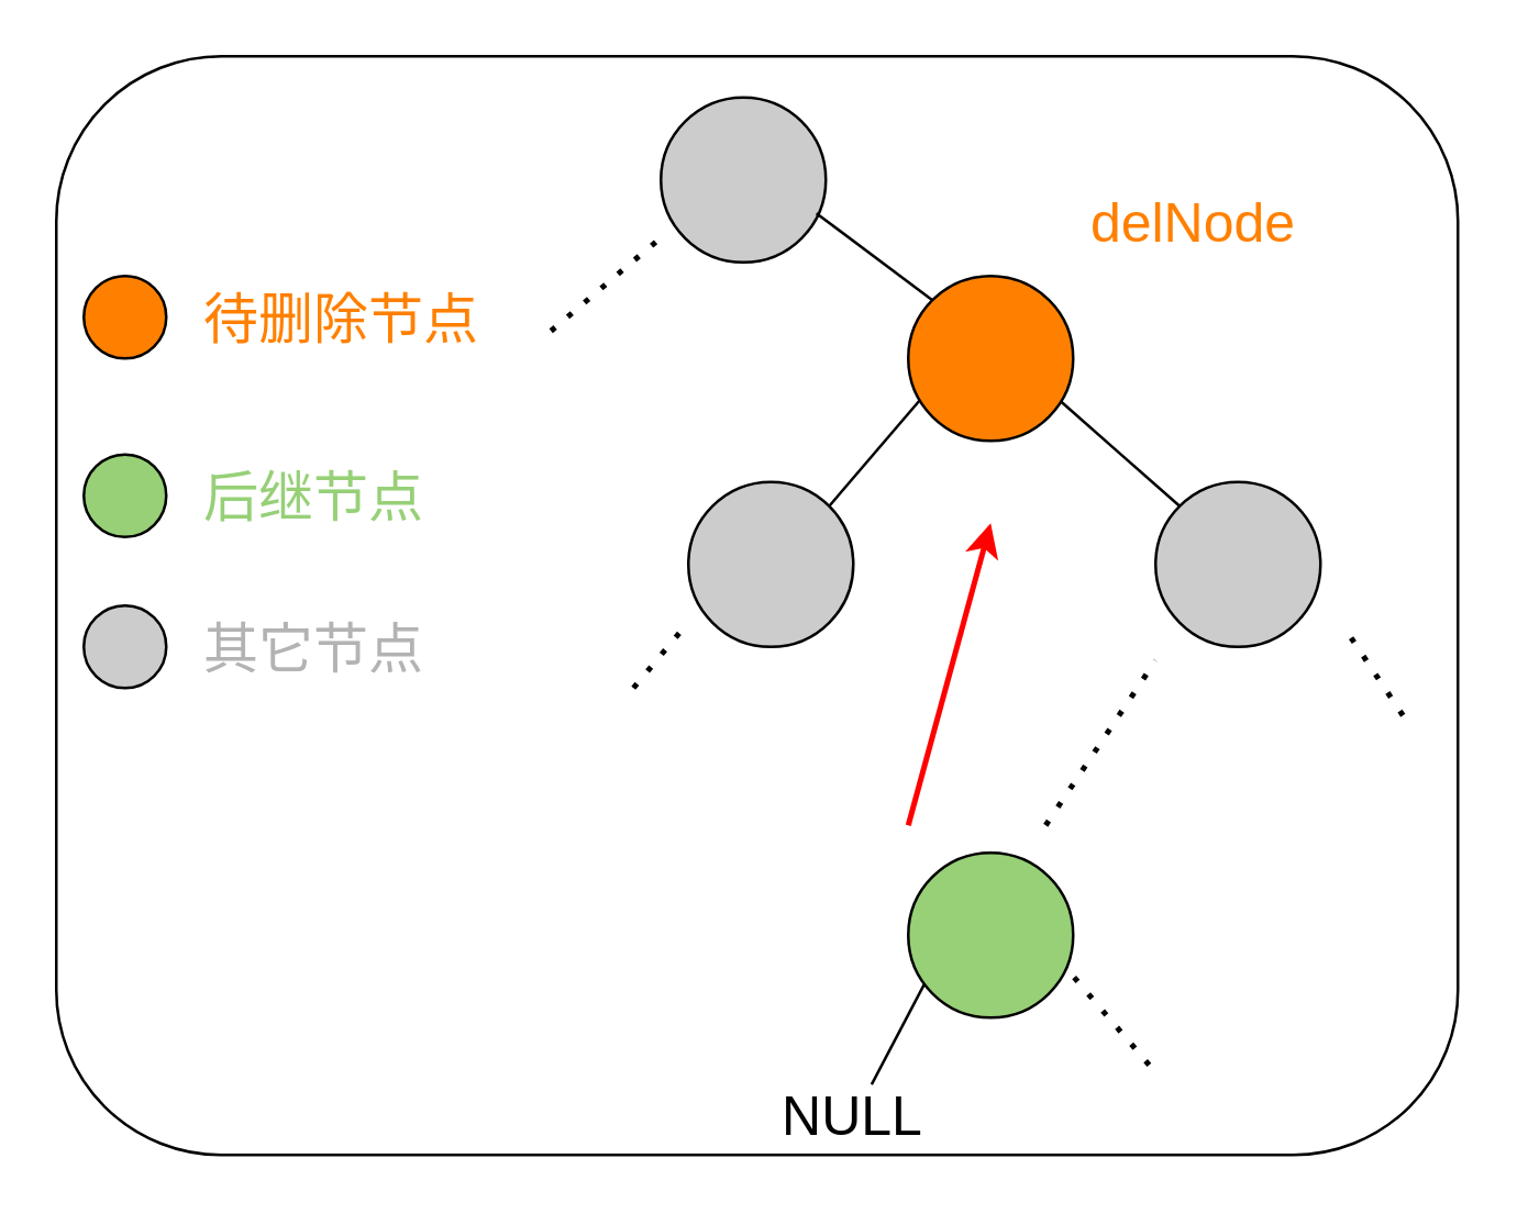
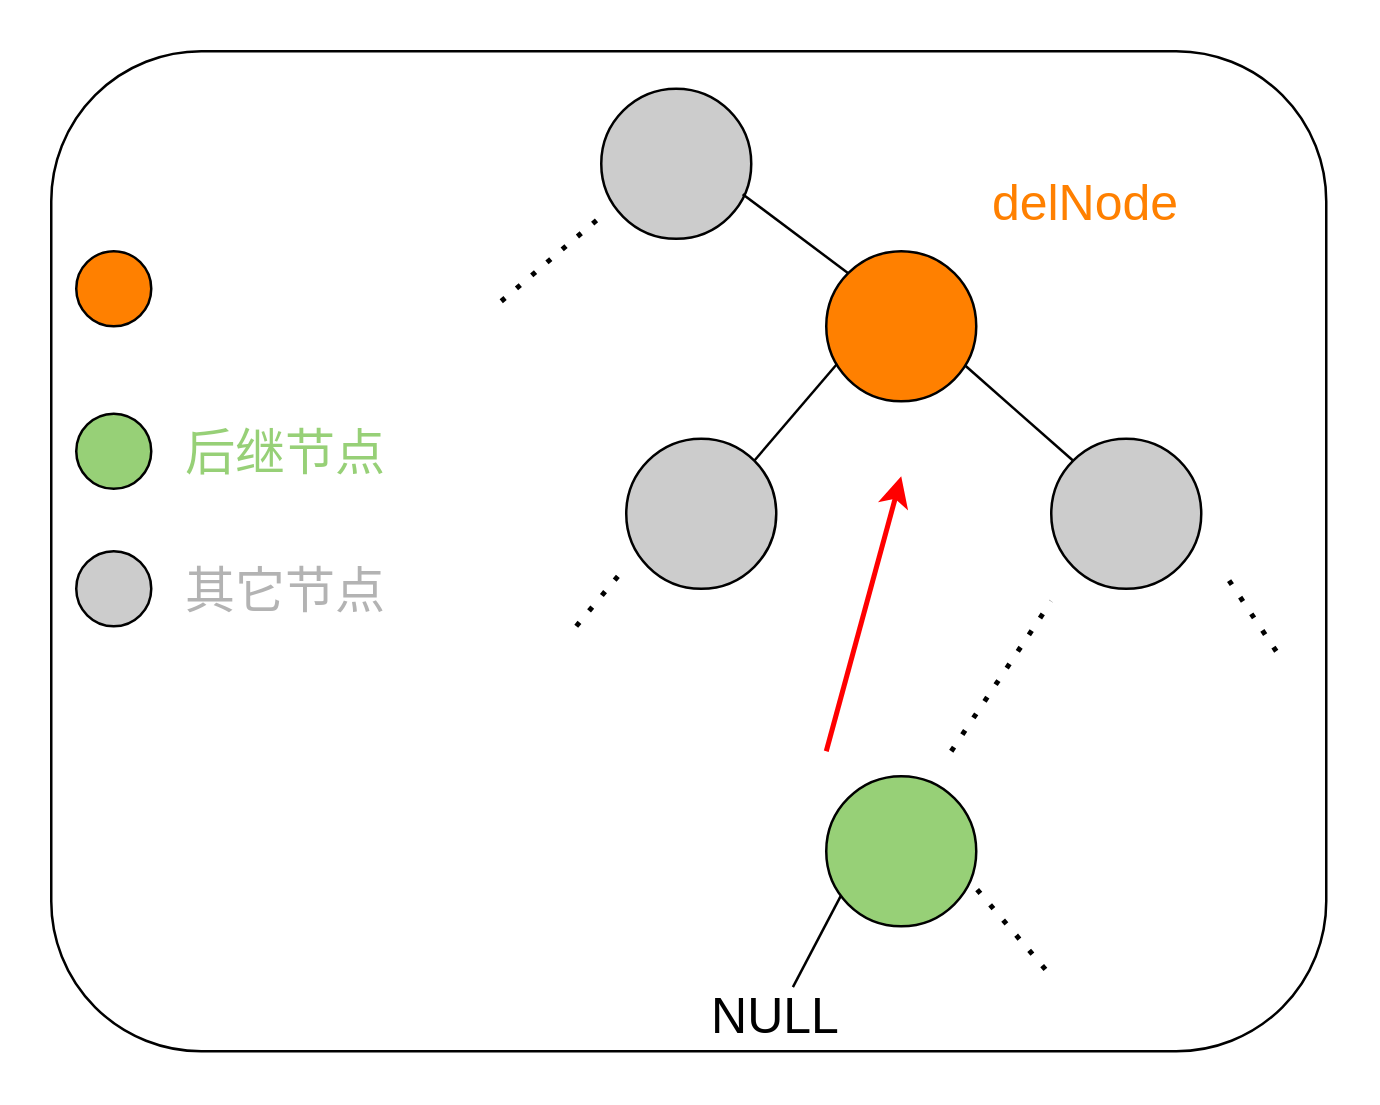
- <mxCell id="23" value="&lt;font color=&quot;#ff8000&quot; style=&quot;font-size: 20px&quot;&gt;待删除节点&lt;/font&gt;" style="text;html=1;strokeColor=none;fillColor=none;align=center;verticalAlign=middle;whiteSpace=wrap;rounded=0;" vertex="1" parent="1"><mxGeometry x="68" y="105" width="112" height="20" as="geometry" /></mxCell>
